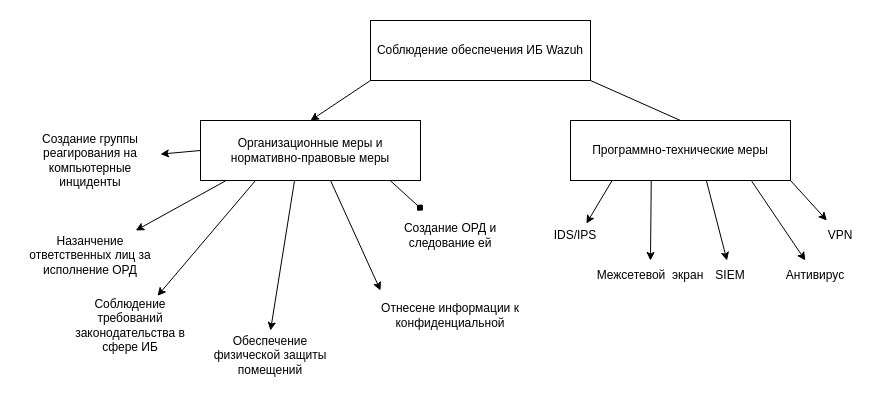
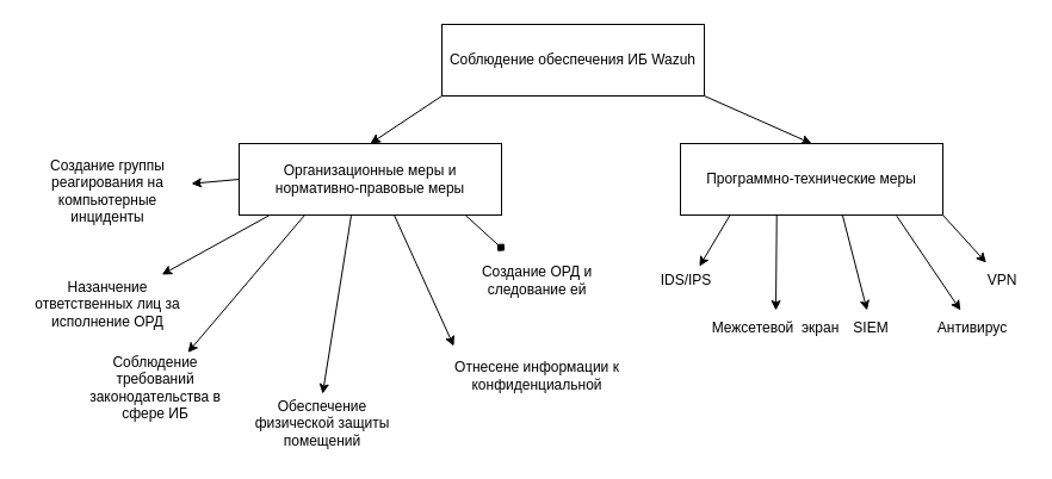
- <mxCell id="16" value="" style="endArrow=none;html=1;rounded=0;exitX=1;exitY=1;exitDx=0;exitDy=0;entryX=0.5;entryY=0;entryDx=0;entryDy=0;" edge="1" parent="1" source="2" target="11"><mxGeometry width="50" height="50" relative="1" as="geometry"><mxPoint x="630" y="110" as="sourcePoint" /><mxPoint x="680" y="60" as="targetPoint" /></mxGeometry></mxCell>
+ <mxCell id="16" value="" style="endArrow=classic;html=1;rounded=0;exitX=1;exitY=1;exitDx=0;exitDy=0;entryX=0.5;entryY=0;entryDx=0;entryDy=0;" edge="1" parent="1" source="2" target="11"><mxGeometry width="50" height="50" relative="1" as="geometry"><mxPoint x="630" y="110" as="sourcePoint" /><mxPoint x="680" y="60" as="targetPoint" /></mxGeometry></mxCell>
